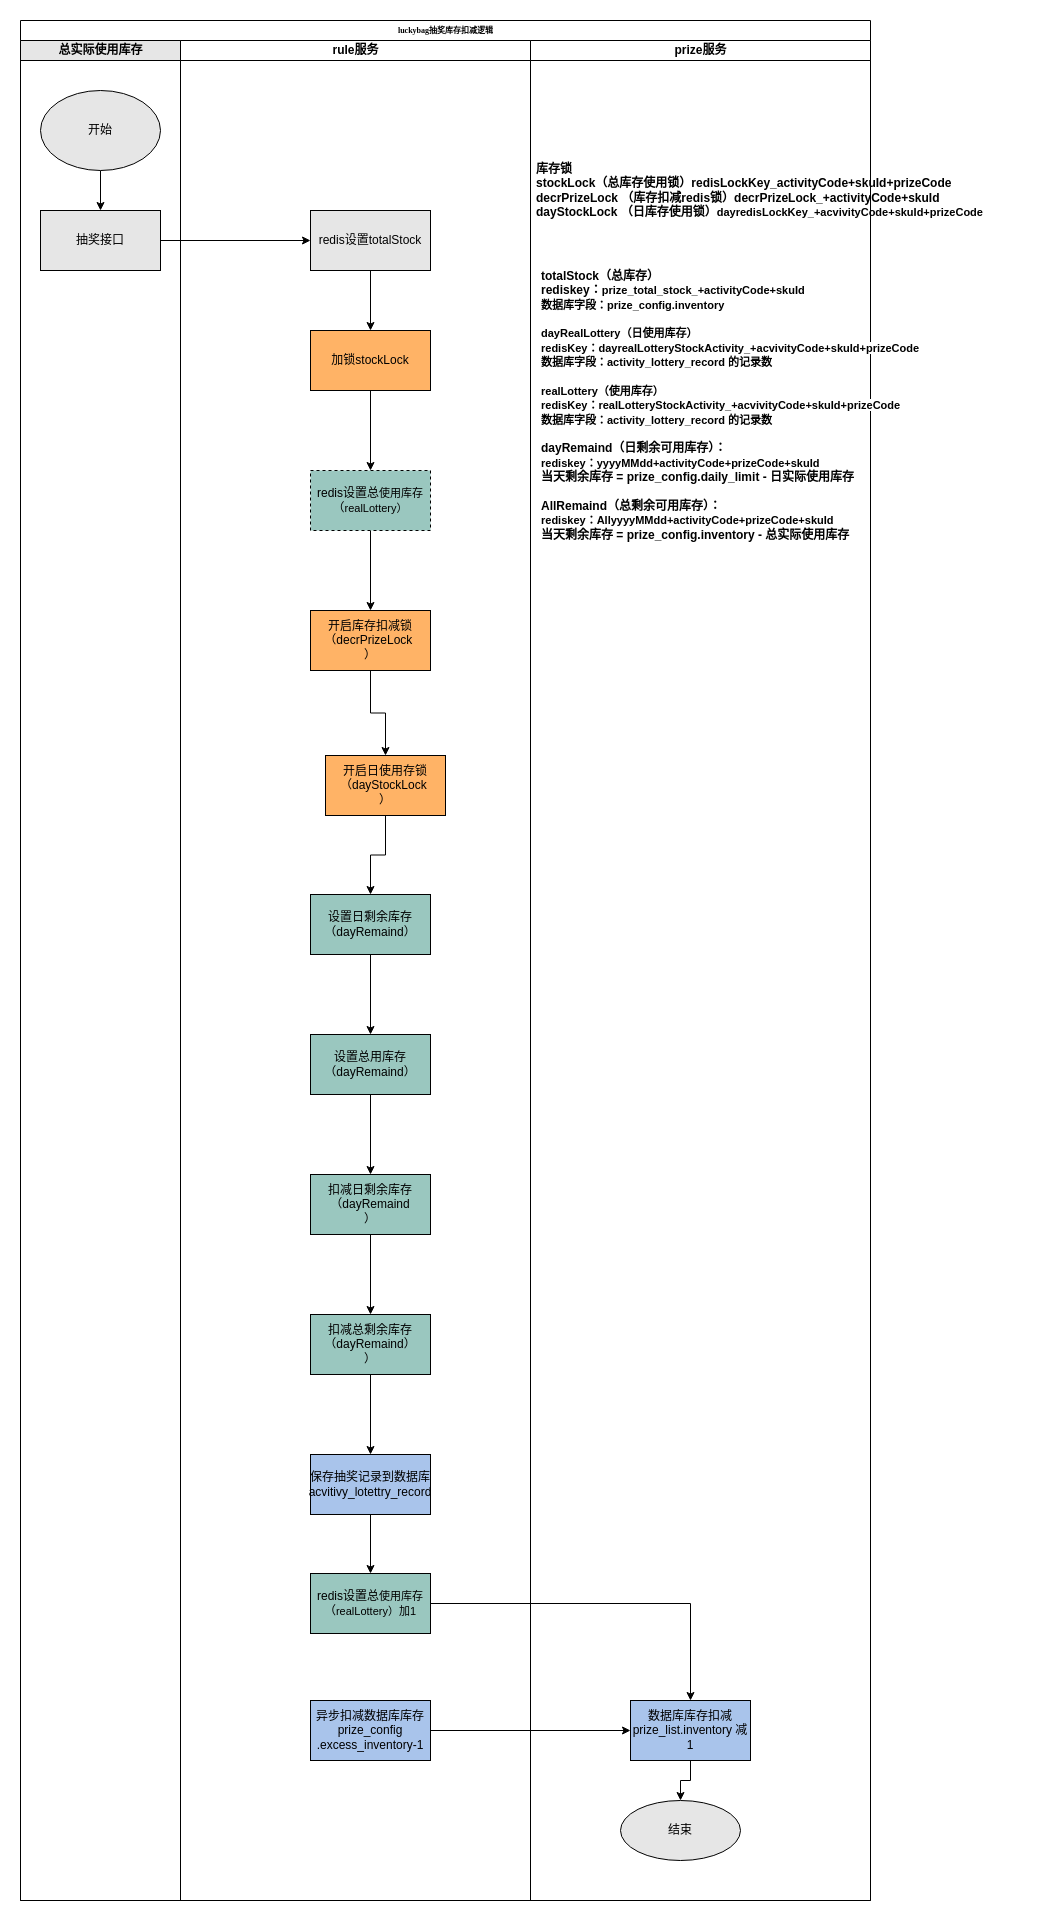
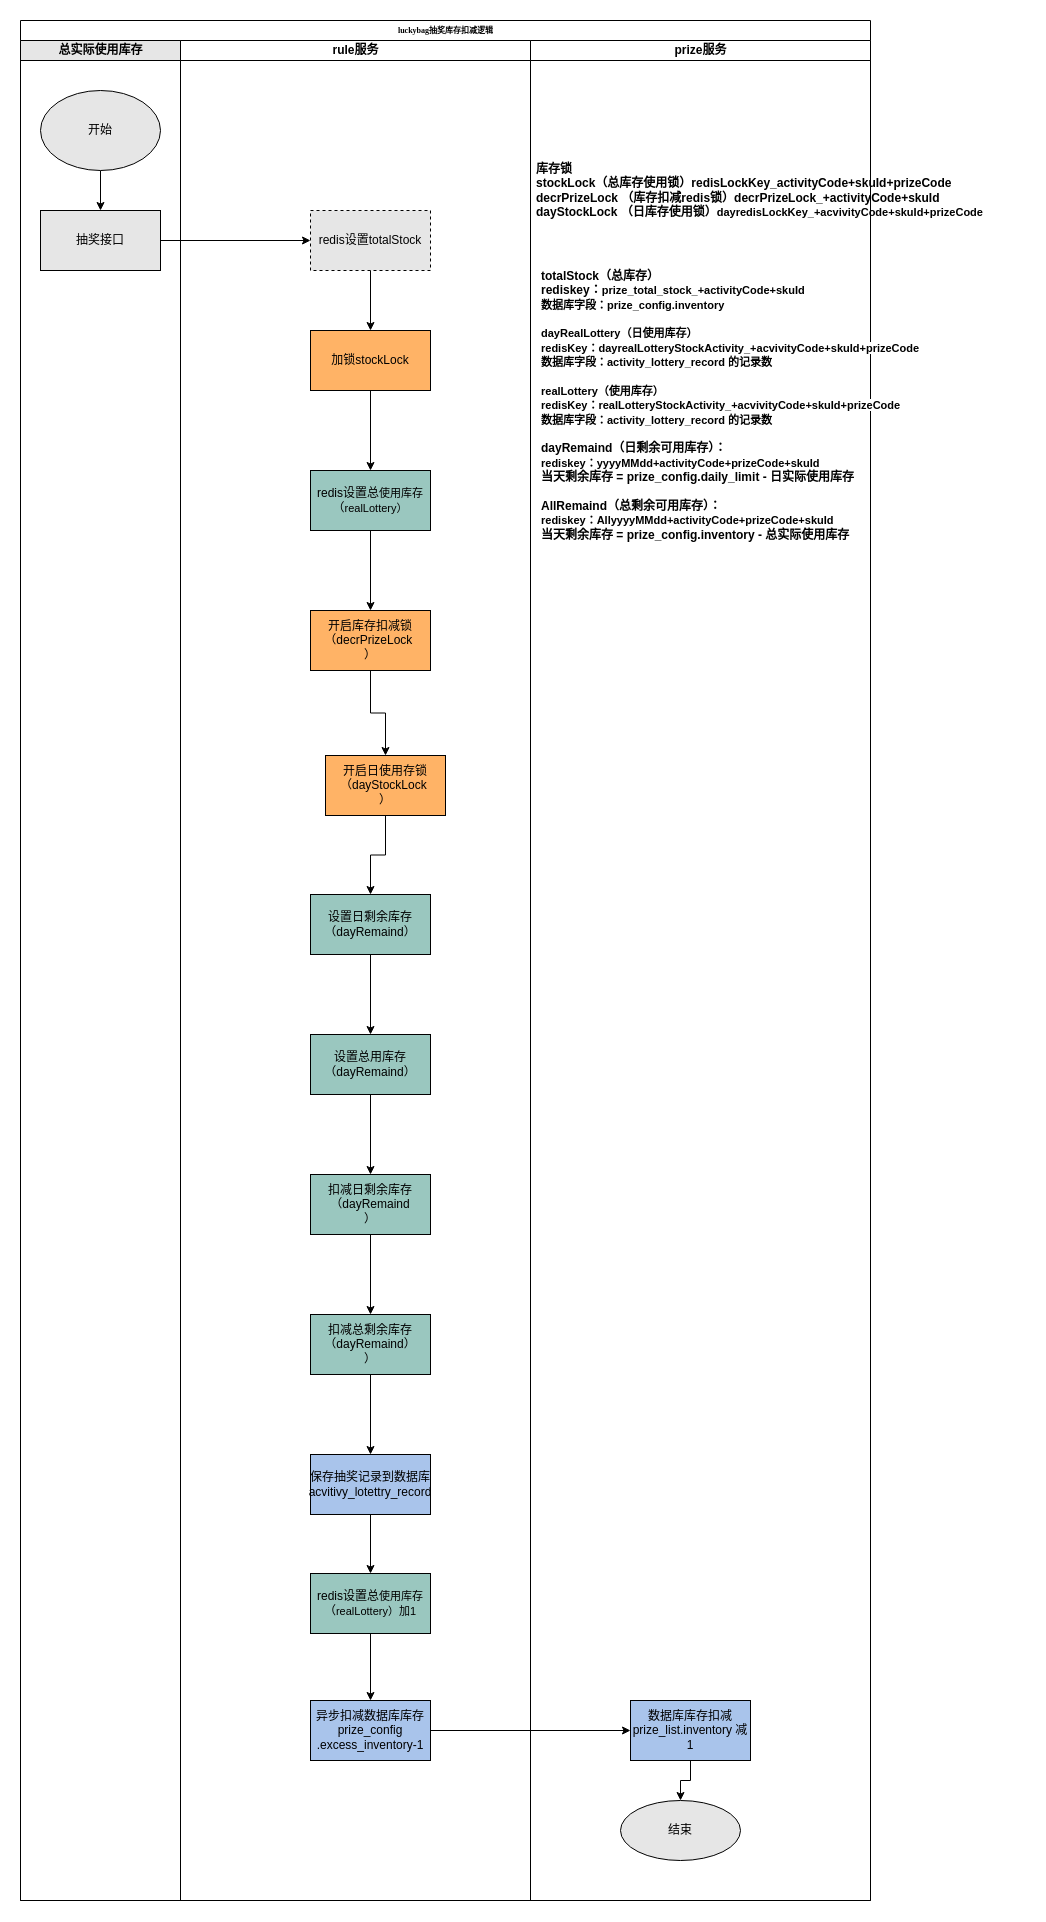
- <mxCell id="8" value="redis设置totalStock" style="whiteSpace=wrap;html=1;fillColor=#E6E6E6;" vertex="1" parent="7"><mxGeometry x="130" y="170" width="120" height="60" as="geometry" /></mxCell>
+ <mxCell id="8" value="redis设置totalStock" style="whiteSpace=wrap;html=1;fillColor=#E6E6E6;dashed=1;" vertex="1" parent="7"><mxGeometry x="130" y="170" width="120" height="60" as="geometry" /></mxCell>
- <mxCell id="24" value="redis设置总&lt;span style=&quot;font-size: 11px; text-align: left;&quot;&gt;使用库存&lt;/span&gt;（&lt;span style=&quot;font-size: 11px; text-align: left;&quot;&gt;realLottery）&lt;/span&gt;" style="whiteSpace=wrap;html=1;fillColor=#9AC7BF;dashed=1;" vertex="1" parent="1"><mxGeometry x="310" y="470" width="120" height="60" as="geometry" /></mxCell>
+ <mxCell id="24" value="redis设置总&lt;span style=&quot;font-size: 11px; text-align: left;&quot;&gt;使用库存&lt;/span&gt;（&lt;span style=&quot;font-size: 11px; text-align: left;&quot;&gt;realLottery）&lt;/span&gt;" style="whiteSpace=wrap;html=1;fillColor=#9AC7BF;" vertex="1" parent="1"><mxGeometry x="310" y="470" width="120" height="60" as="geometry" /></mxCell>
- <mxCell id="10" style="edgeStyle=orthogonalEdgeStyle;rounded=0;orthogonalLoop=1;jettySize=auto;html=1;" edge="1" parent="7" source="11" target="14"><mxGeometry relative="1" as="geometry" /></mxCell>
+ <mxCell id="10" style="edgeStyle=orthogonalEdgeStyle;rounded=0;orthogonalLoop=1;jettySize=auto;html=1;" edge="1" parent="7" source="11" target="9"><mxGeometry relative="1" as="geometry" /></mxCell>
